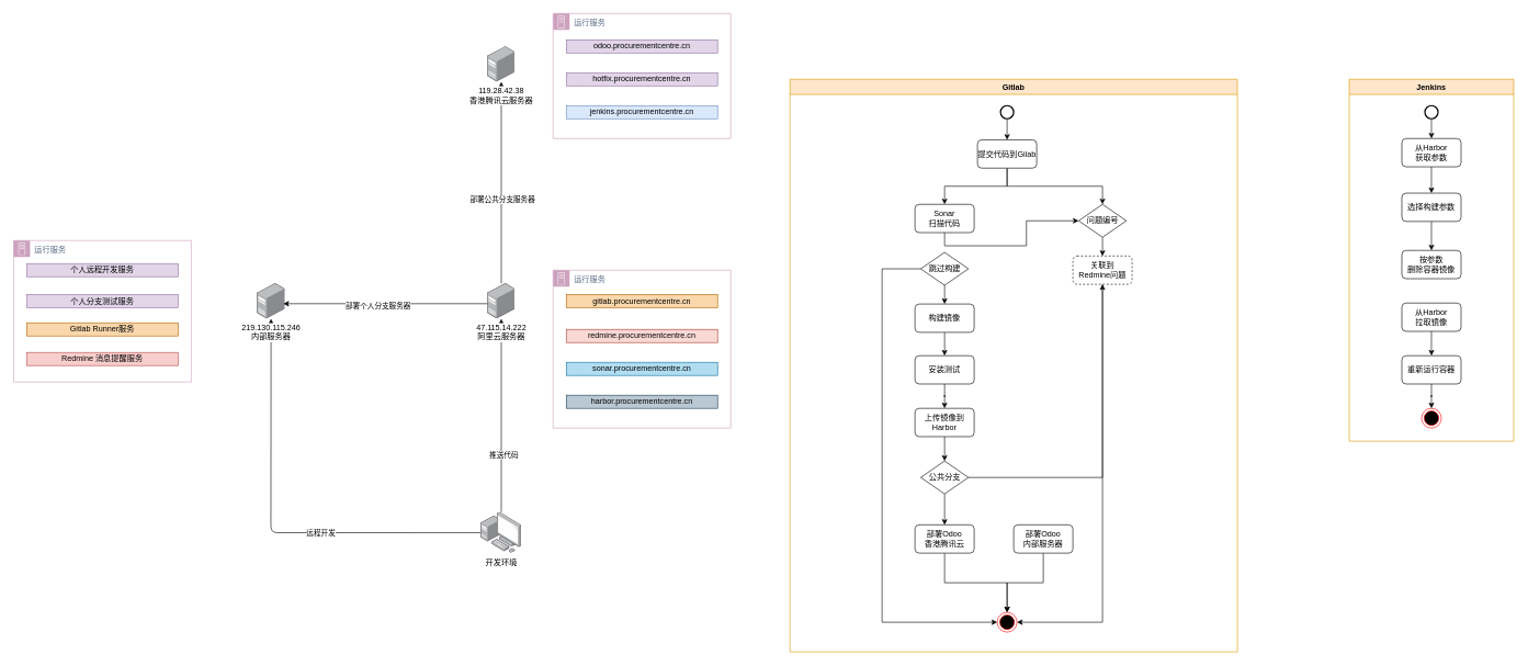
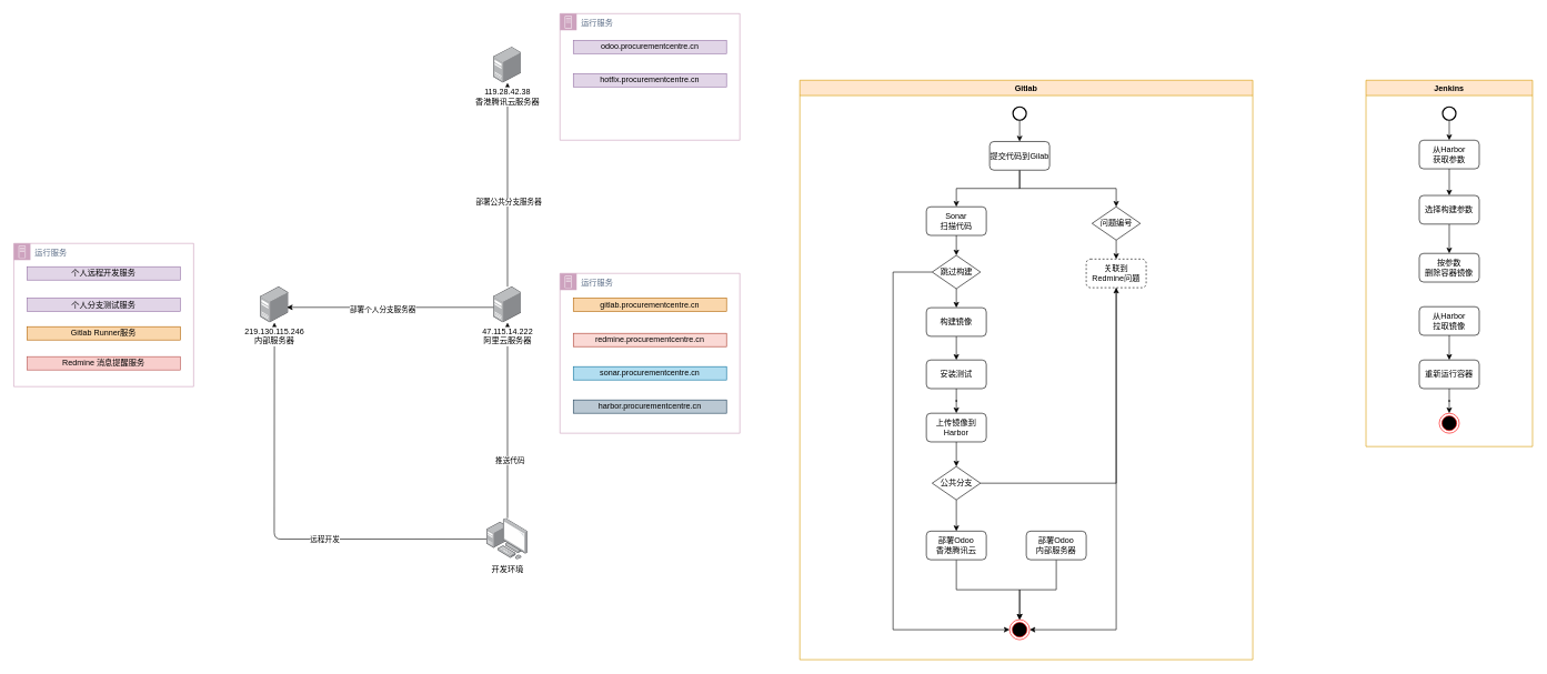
- <mxCell id="24" value="jenkins.procurementcentre.cn" style="text;html=1;strokeColor=#6c8ebf;fillColor=#dae8fc;align=center;verticalAlign=middle;whiteSpace=wrap;rounded=0;" vertex="1" parent="1"><mxGeometry x="860" y="160" width="230" height="20" as="geometry" /></mxCell>
- <mxCell id="34" style="edgeStyle=orthogonalEdgeStyle;rounded=0;orthogonalLoop=1;jettySize=auto;html=1;exitX=0.5;exitY=1;exitDx=0;exitDy=0;" edge="1" parent="1" source="35" target="39"><mxGeometry relative="1" as="geometry" /></mxCell>
+ <mxCell id="34" style="edgeStyle=orthogonalEdgeStyle;rounded=0;orthogonalLoop=1;jettySize=auto;html=1;exitX=0.5;exitY=1;exitDx=0;exitDy=0;entryX=0.5;entryY=0;entryDx=0;entryDy=0;" edge="1" parent="1" source="35" target="48"><mxGeometry relative="1" as="geometry" /></mxCell>
